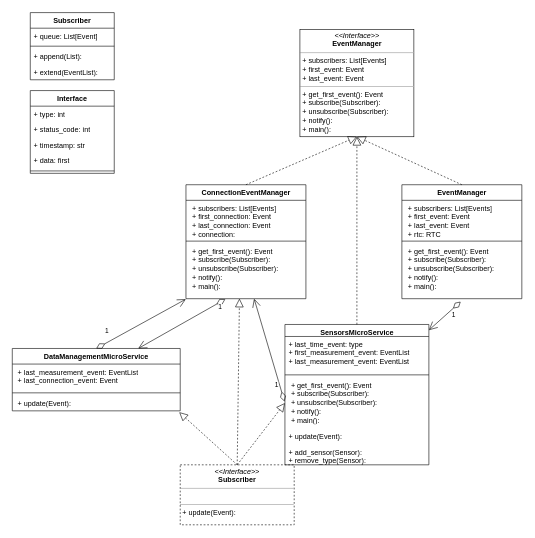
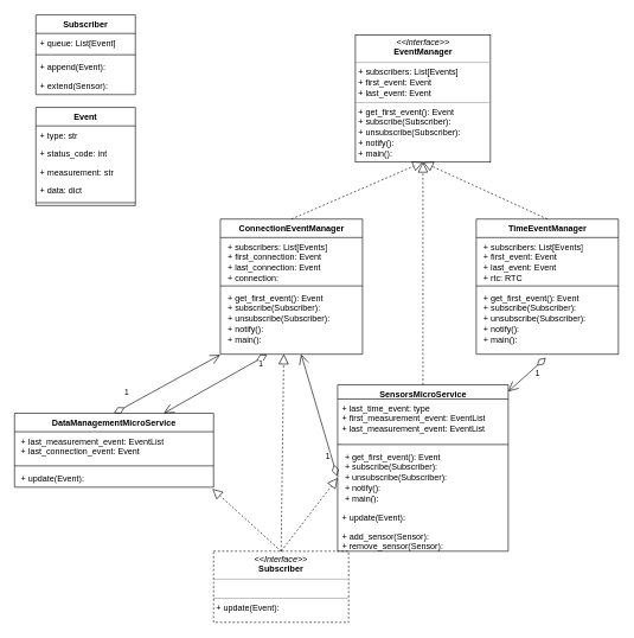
- <mxCell id="17" value="+ append(List):&amp;nbsp;" style="text;strokeColor=none;fillColor=none;align=left;verticalAlign=top;spacingLeft=4;spacingRight=4;overflow=hidden;rotatable=0;points=[[0,0.5],[1,0.5]];portConstraint=eastwest;whiteSpace=wrap;html=1;" parent="14" vertex="1"><mxGeometry y="60" width="140" height="26" as="geometry" /></mxCell>
+ <mxCell id="17" value="+ append(Event):&amp;nbsp;" style="text;strokeColor=none;fillColor=none;align=left;verticalAlign=top;spacingLeft=4;spacingRight=4;overflow=hidden;rotatable=0;points=[[0,0.5],[1,0.5]];portConstraint=eastwest;whiteSpace=wrap;html=1;" parent="14" vertex="1"><mxGeometry y="60" width="140" height="26" as="geometry" /></mxCell>
- <mxCell id="18" value="+ extend(EventList):&amp;nbsp;" style="text;strokeColor=none;fillColor=none;align=left;verticalAlign=top;spacingLeft=4;spacingRight=4;overflow=hidden;rotatable=0;points=[[0,0.5],[1,0.5]];portConstraint=eastwest;whiteSpace=wrap;html=1;" parent="14" vertex="1"><mxGeometry y="86" width="140" height="26" as="geometry" /></mxCell>
+ <mxCell id="18" value="+ extend(Sensor):&amp;nbsp;" style="text;strokeColor=none;fillColor=none;align=left;verticalAlign=top;spacingLeft=4;spacingRight=4;overflow=hidden;rotatable=0;points=[[0,0.5],[1,0.5]];portConstraint=eastwest;whiteSpace=wrap;html=1;" parent="14" vertex="1"><mxGeometry y="86" width="140" height="26" as="geometry" /></mxCell>
- <mxCell id="8" value="Interface" style="swimlane;fontStyle=1;align=center;verticalAlign=top;childLayout=stackLayout;horizontal=1;startSize=26;horizontalStack=0;resizeParent=1;resizeParentMax=0;resizeLast=0;collapsible=1;marginBottom=0;whiteSpace=wrap;html=1;" parent="1" vertex="1"><mxGeometry x="50" y="150" width="140" height="138" as="geometry" /></mxCell>
+ <mxCell id="8" value="Event" style="swimlane;fontStyle=1;align=center;verticalAlign=top;childLayout=stackLayout;horizontal=1;startSize=26;horizontalStack=0;resizeParent=1;resizeParentMax=0;resizeLast=0;collapsible=1;marginBottom=0;whiteSpace=wrap;html=1;" parent="1" vertex="1"><mxGeometry x="50" y="150" width="140" height="138" as="geometry" /></mxCell>
- <mxCell id="9" value="+ type: int" style="text;strokeColor=none;fillColor=none;align=left;verticalAlign=top;spacingLeft=4;spacingRight=4;overflow=hidden;rotatable=0;points=[[0,0.5],[1,0.5]];portConstraint=eastwest;whiteSpace=wrap;html=1;" parent="8" vertex="1"><mxGeometry y="26" width="140" height="26" as="geometry" /></mxCell>
+ <mxCell id="9" value="+ type: str" style="text;strokeColor=none;fillColor=none;align=left;verticalAlign=top;spacingLeft=4;spacingRight=4;overflow=hidden;rotatable=0;points=[[0,0.5],[1,0.5]];portConstraint=eastwest;whiteSpace=wrap;html=1;" parent="8" vertex="1"><mxGeometry y="26" width="140" height="26" as="geometry" /></mxCell>
- <mxCell id="11" value="+ timestamp: str" style="text;strokeColor=none;fillColor=none;align=left;verticalAlign=top;spacingLeft=4;spacingRight=4;overflow=hidden;rotatable=0;points=[[0,0.5],[1,0.5]];portConstraint=eastwest;whiteSpace=wrap;html=1;" parent="8" vertex="1"><mxGeometry y="78" width="140" height="26" as="geometry" /></mxCell>
+ <mxCell id="11" value="+ measurement: str" style="text;strokeColor=none;fillColor=none;align=left;verticalAlign=top;spacingLeft=4;spacingRight=4;overflow=hidden;rotatable=0;points=[[0,0.5],[1,0.5]];portConstraint=eastwest;whiteSpace=wrap;html=1;" parent="8" vertex="1"><mxGeometry y="78" width="140" height="26" as="geometry" /></mxCell>
- <mxCell id="12" value="+ data: first" style="text;strokeColor=none;fillColor=none;align=left;verticalAlign=top;spacingLeft=4;spacingRight=4;overflow=hidden;rotatable=0;points=[[0,0.5],[1,0.5]];portConstraint=eastwest;whiteSpace=wrap;html=1;" parent="8" vertex="1"><mxGeometry y="104" width="140" height="26" as="geometry" /></mxCell>
+ <mxCell id="12" value="+ data: dict" style="text;strokeColor=none;fillColor=none;align=left;verticalAlign=top;spacingLeft=4;spacingRight=4;overflow=hidden;rotatable=0;points=[[0,0.5],[1,0.5]];portConstraint=eastwest;whiteSpace=wrap;html=1;" parent="8" vertex="1"><mxGeometry y="104" width="140" height="26" as="geometry" /></mxCell>
- <mxCell id="3" value="EventManager" style="swimlane;fontStyle=1;align=center;verticalAlign=top;childLayout=stackLayout;horizontal=1;startSize=26;horizontalStack=0;resizeParent=1;resizeParentMax=0;resizeLast=0;collapsible=1;marginBottom=0;whiteSpace=wrap;html=1;" parent="1" vertex="1"><mxGeometry x="669.56" y="307" width="200" height="190" as="geometry" /></mxCell>
+ <mxCell id="3" value="TimeEventManager" style="swimlane;fontStyle=1;align=center;verticalAlign=top;childLayout=stackLayout;horizontal=1;startSize=26;horizontalStack=0;resizeParent=1;resizeParentMax=0;resizeLast=0;collapsible=1;marginBottom=0;whiteSpace=wrap;html=1;" parent="1" vertex="1"><mxGeometry x="669.56" y="307" width="200" height="190" as="geometry" /></mxCell>
- <mxCell id="30" value="+ add_sensor(Sensor):&amp;nbsp;&lt;br&gt;+ remove_type(Sensor):" style="text;strokeColor=none;fillColor=none;align=left;verticalAlign=top;spacingLeft=4;spacingRight=4;overflow=hidden;rotatable=0;points=[[0,0.5],[1,0.5]];portConstraint=eastwest;whiteSpace=wrap;html=1;" parent="25" vertex="1"><mxGeometry y="200" width="240" height="34" as="geometry" /></mxCell>
+ <mxCell id="30" value="+ add_sensor(Sensor):&amp;nbsp;&lt;br&gt;+ remove_sensor(Sensor):" style="text;strokeColor=none;fillColor=none;align=left;verticalAlign=top;spacingLeft=4;spacingRight=4;overflow=hidden;rotatable=0;points=[[0,0.5],[1,0.5]];portConstraint=eastwest;whiteSpace=wrap;html=1;" parent="25" vertex="1"><mxGeometry y="200" width="240" height="34" as="geometry" /></mxCell>
